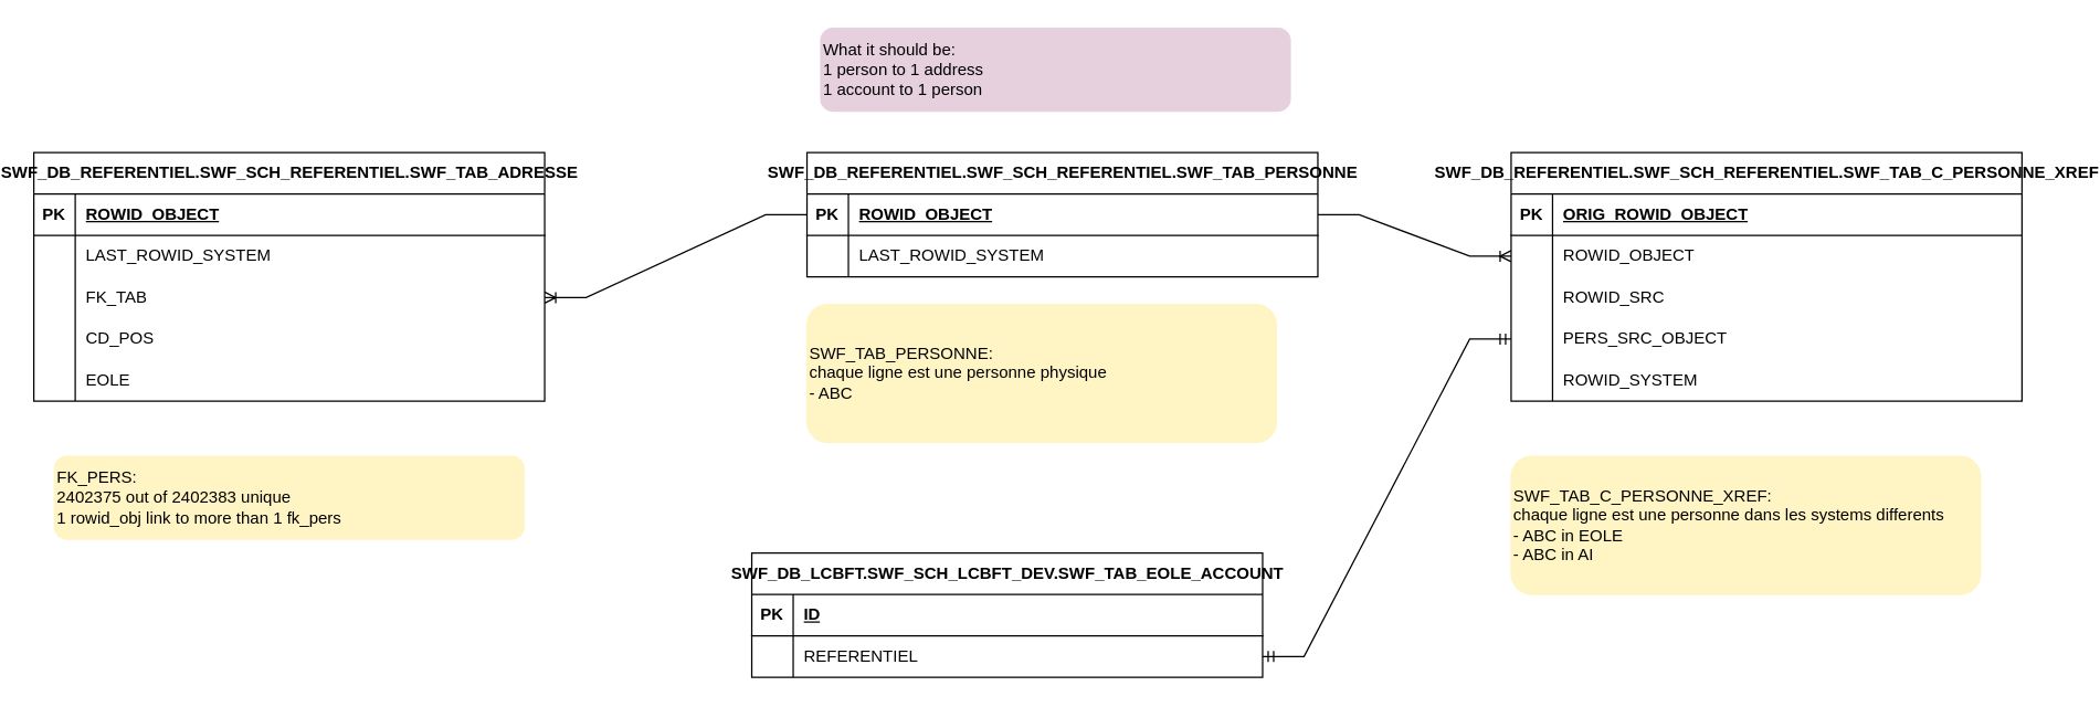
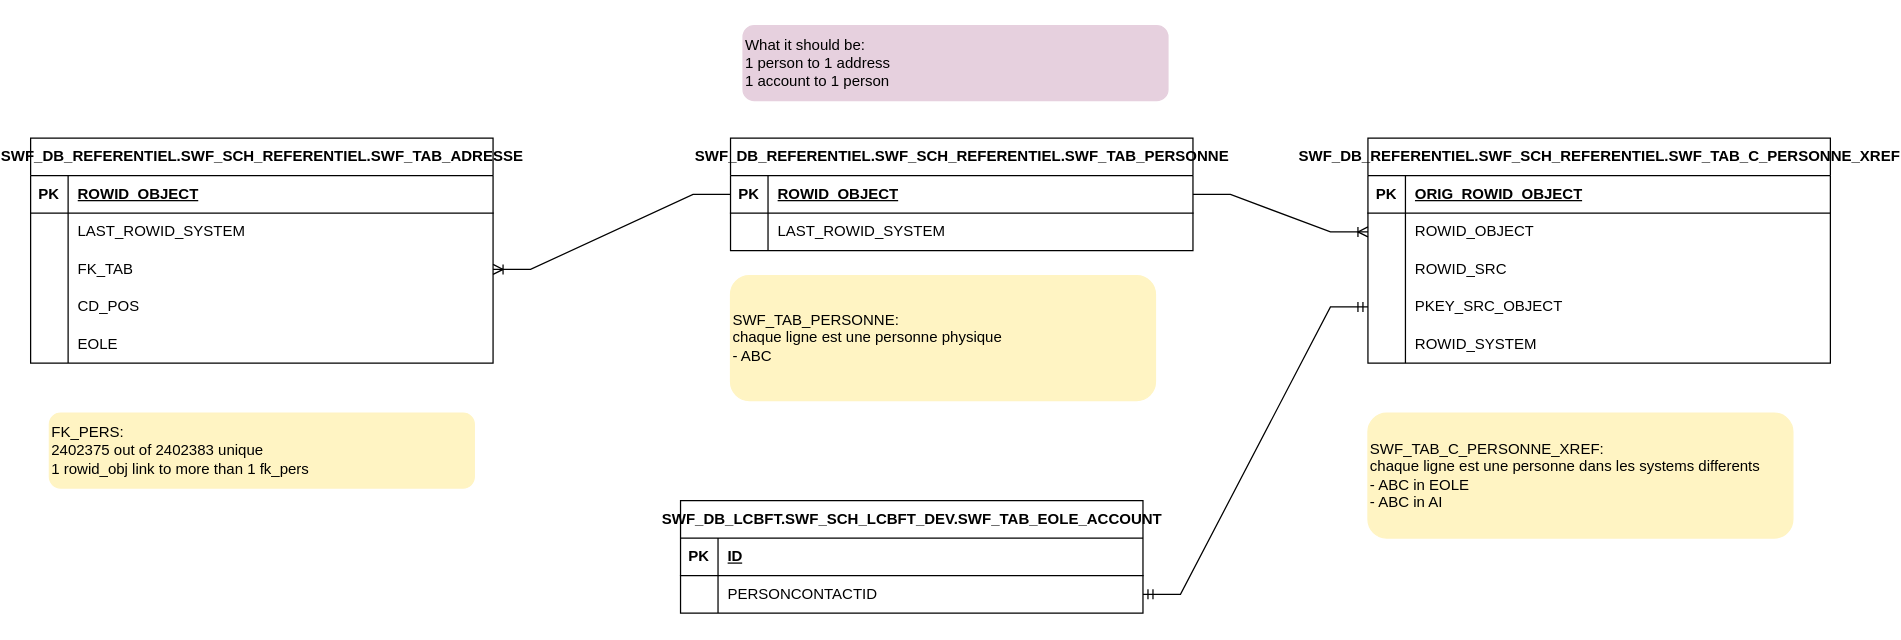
- <mxCell id="38" value="PERS_SRC_OBJECT" style="shape=partialRectangle;connectable=0;fillColor=none;top=0;left=0;bottom=0;right=0;align=left;spacingLeft=6;overflow=hidden;whiteSpace=wrap;html=1;" vertex="1" parent="36"><mxGeometry x="30" width="340" height="30" as="geometry"><mxRectangle width="340" height="30" as="alternateBounds" /></mxGeometry></mxCell>
+ <mxCell id="38" value="PKEY_SRC_OBJECT" style="shape=partialRectangle;connectable=0;fillColor=none;top=0;left=0;bottom=0;right=0;align=left;spacingLeft=6;overflow=hidden;whiteSpace=wrap;html=1;" vertex="1" parent="36"><mxGeometry x="30" width="340" height="30" as="geometry"><mxRectangle width="340" height="30" as="alternateBounds" /></mxGeometry></mxCell>
- <mxCell id="50" value="REFERENTIEL" style="shape=partialRectangle;connectable=0;fillColor=none;top=0;left=0;bottom=0;right=0;align=left;spacingLeft=6;overflow=hidden;whiteSpace=wrap;html=1;" vertex="1" parent="48"><mxGeometry x="30" width="340" height="30" as="geometry"><mxRectangle width="340" height="30" as="alternateBounds" /></mxGeometry></mxCell>
+ <mxCell id="50" value="PERSONCONTACTID" style="shape=partialRectangle;connectable=0;fillColor=none;top=0;left=0;bottom=0;right=0;align=left;spacingLeft=6;overflow=hidden;whiteSpace=wrap;html=1;" vertex="1" parent="48"><mxGeometry x="30" width="340" height="30" as="geometry"><mxRectangle width="340" height="30" as="alternateBounds" /></mxGeometry></mxCell>
